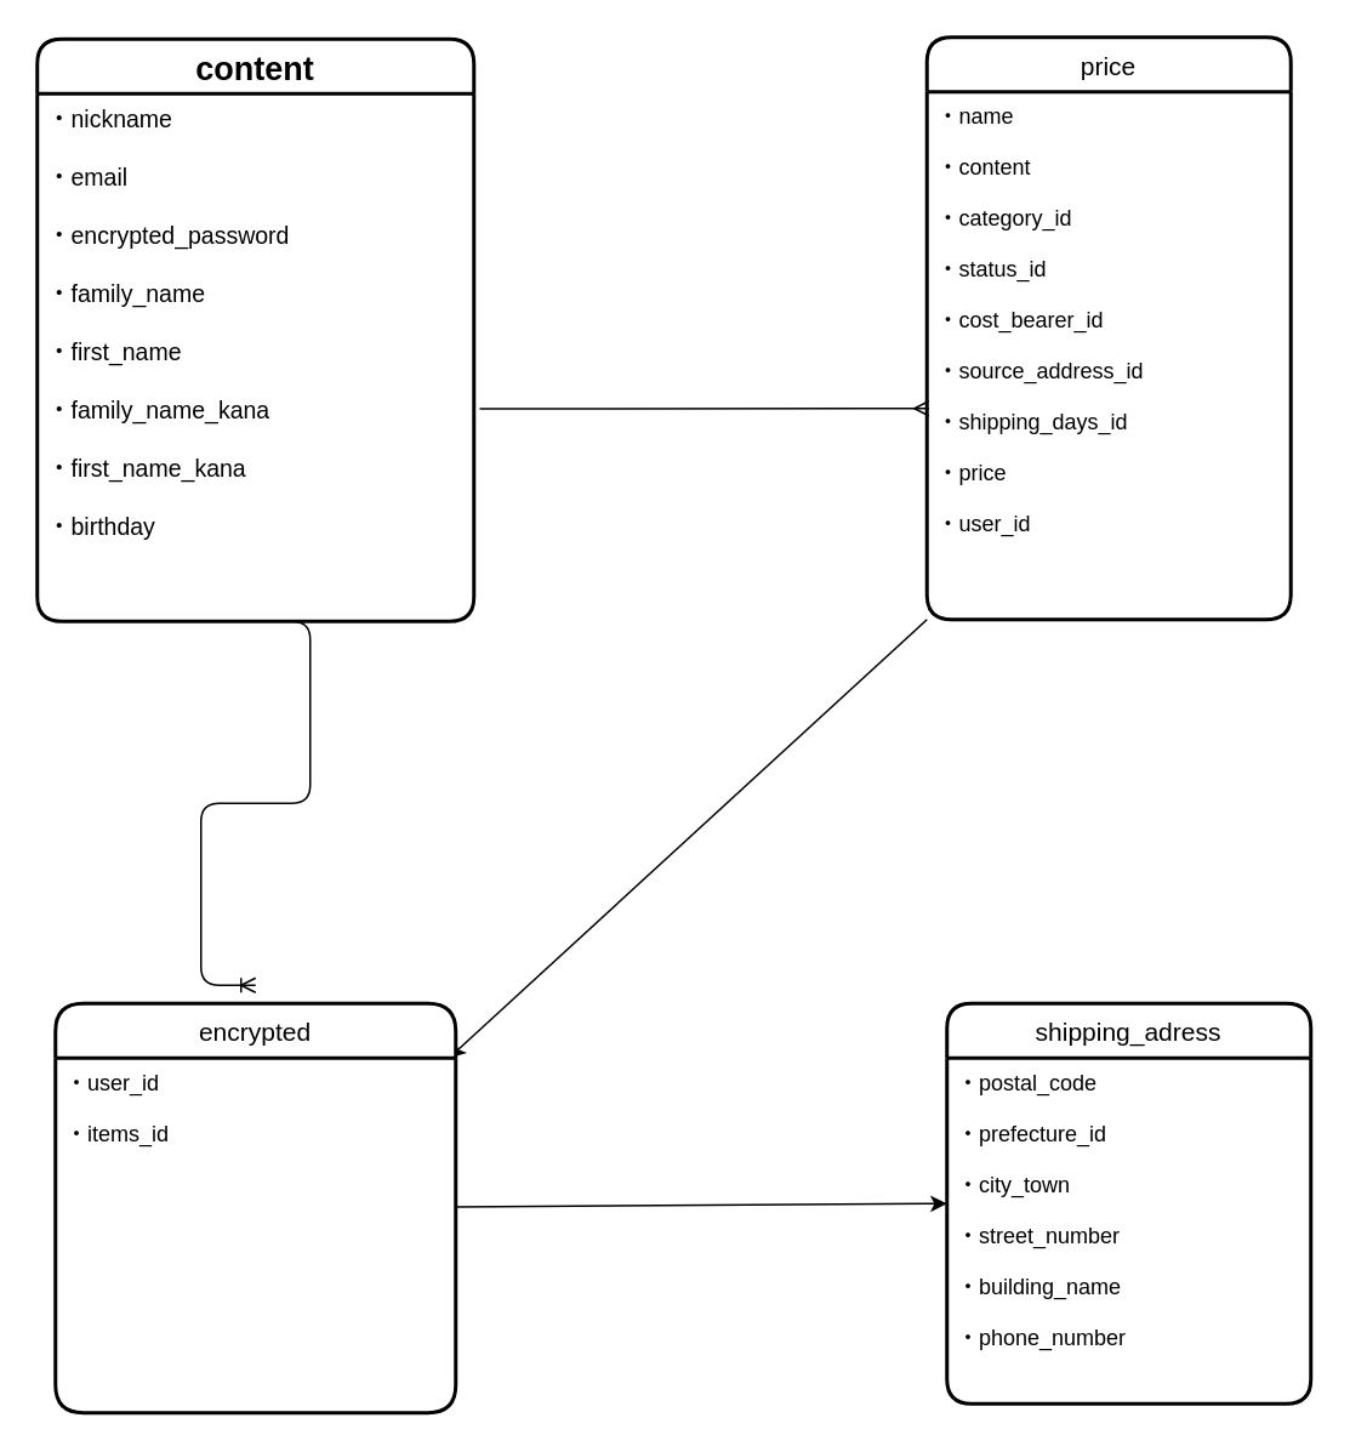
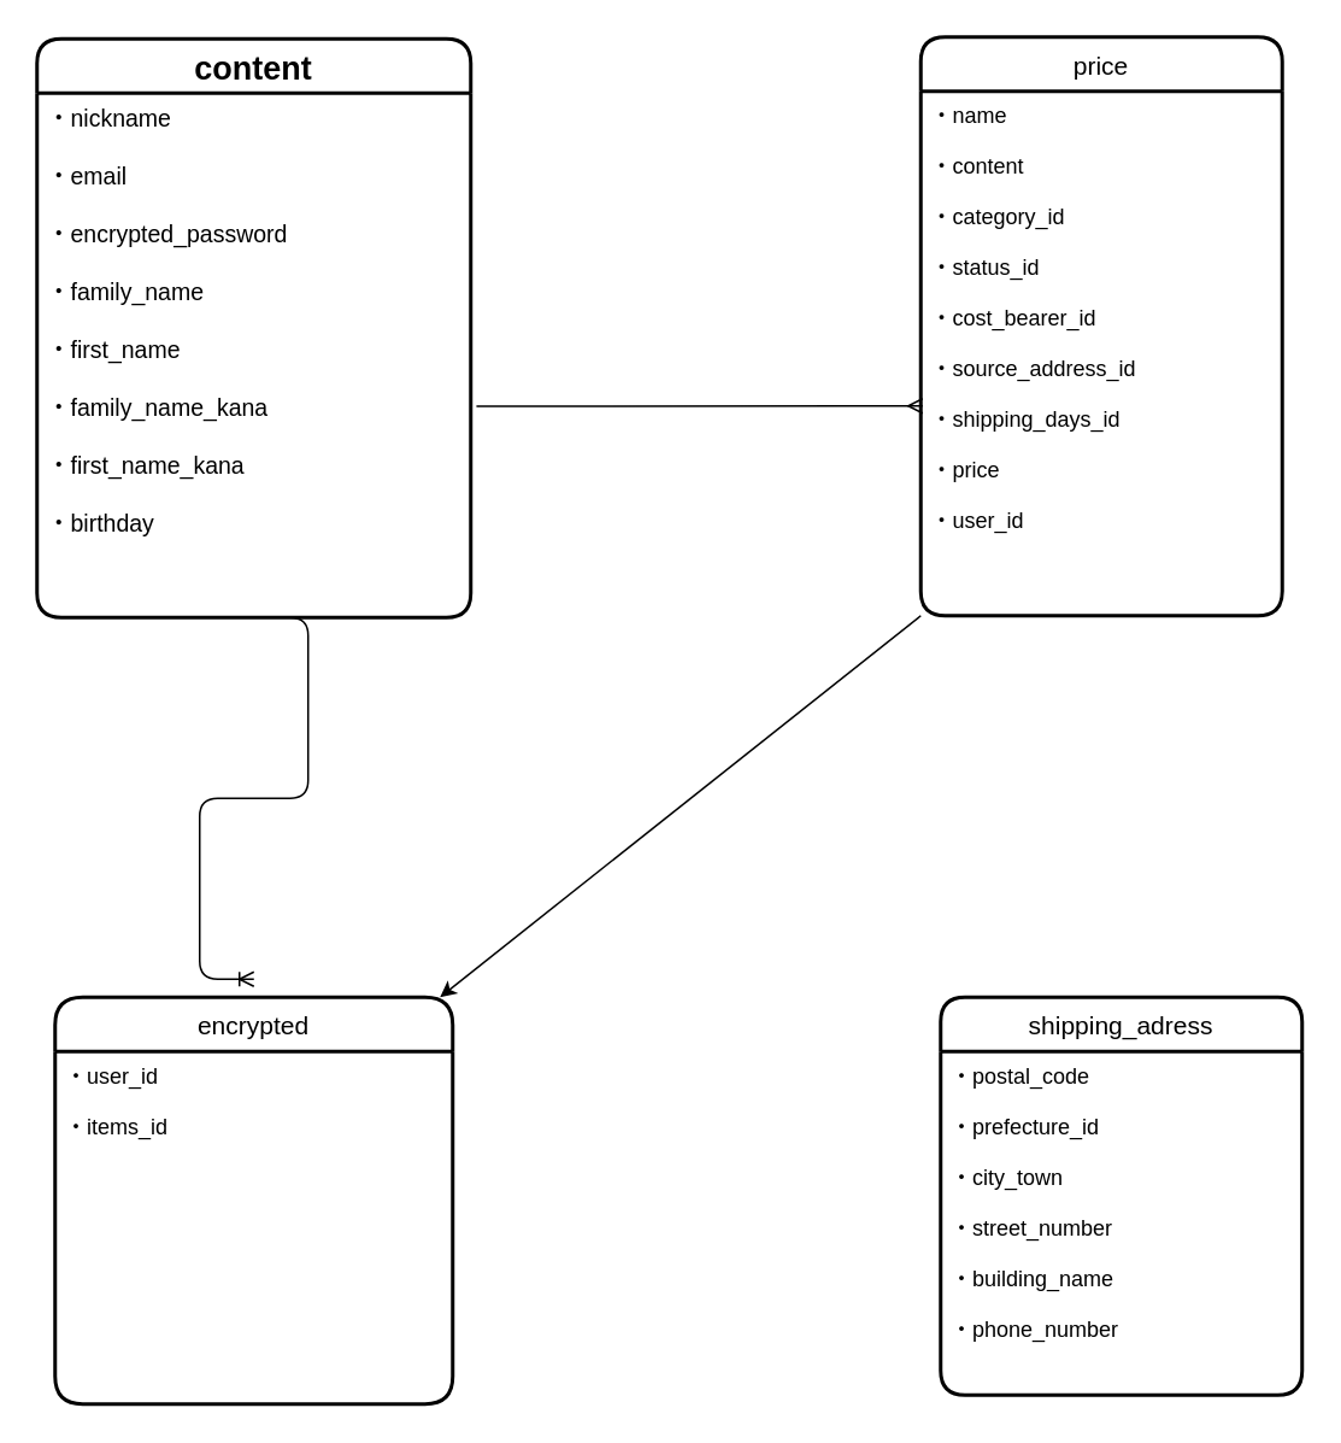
- <mxCell id="5" style="edgeStyle=none;html=1;exitX=0;exitY=1;exitDx=0;exitDy=0;fontSize=13;" edge="1" parent="1" source="6" target="10"><mxGeometry relative="1" as="geometry" /></mxCell>
+ <mxCell id="5" style="edgeStyle=none;html=1;exitX=0;exitY=1;exitDx=0;exitDy=0;entryX=0.968;entryY=0;entryDx=0;entryDy=0;entryPerimeter=0;fontSize=13;" edge="1" parent="1" source="6" target="9"><mxGeometry relative="1" as="geometry" /></mxCell>
- <mxCell id="8" value="" style="edgeStyle=none;html=1;fontSize=13;entryX=0;entryY=0.5;entryDx=0;entryDy=0;" edge="1" parent="1" source="9" target="11"><mxGeometry relative="1" as="geometry"><mxPoint x="400" y="663.5" as="targetPoint" /></mxGeometry></mxCell>
